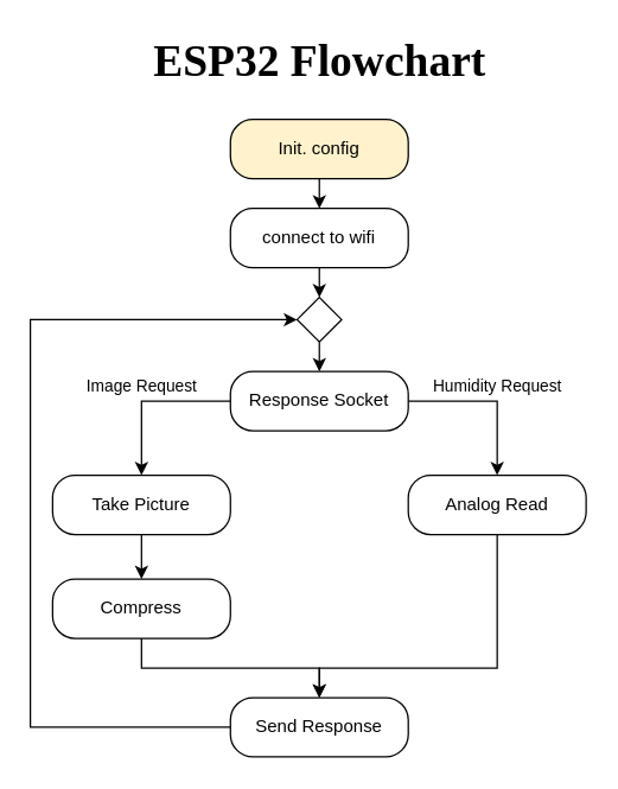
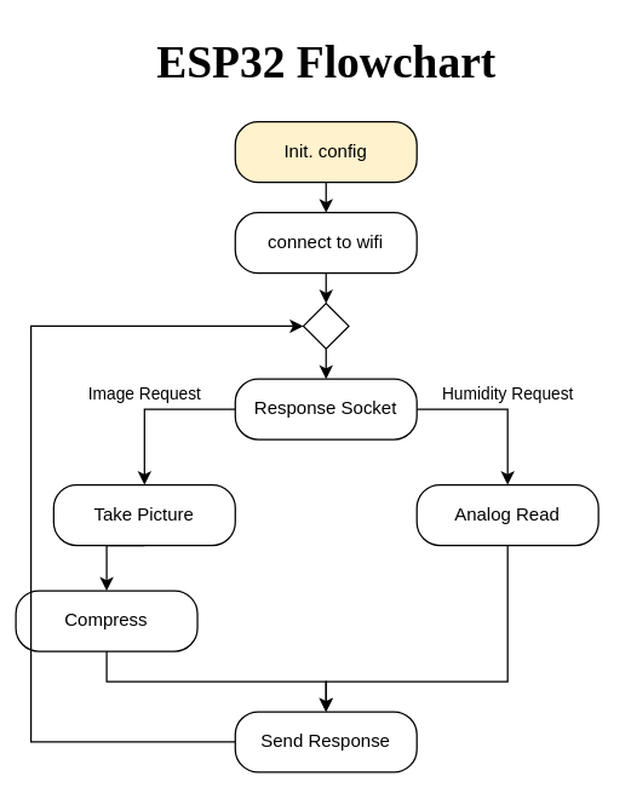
- <mxCell id="17" value="Compress" style="rounded=1;whiteSpace=wrap;html=1;align=center;arcSize=38;" parent="1" vertex="1"><mxGeometry x="35" y="390" width="120" height="40" as="geometry" /></mxCell>
+ <mxCell id="17" value="Compress" style="rounded=1;whiteSpace=wrap;html=1;align=center;arcSize=38;" parent="1" vertex="1"><mxGeometry x="10" y="390" width="120" height="40" as="geometry" /></mxCell>
